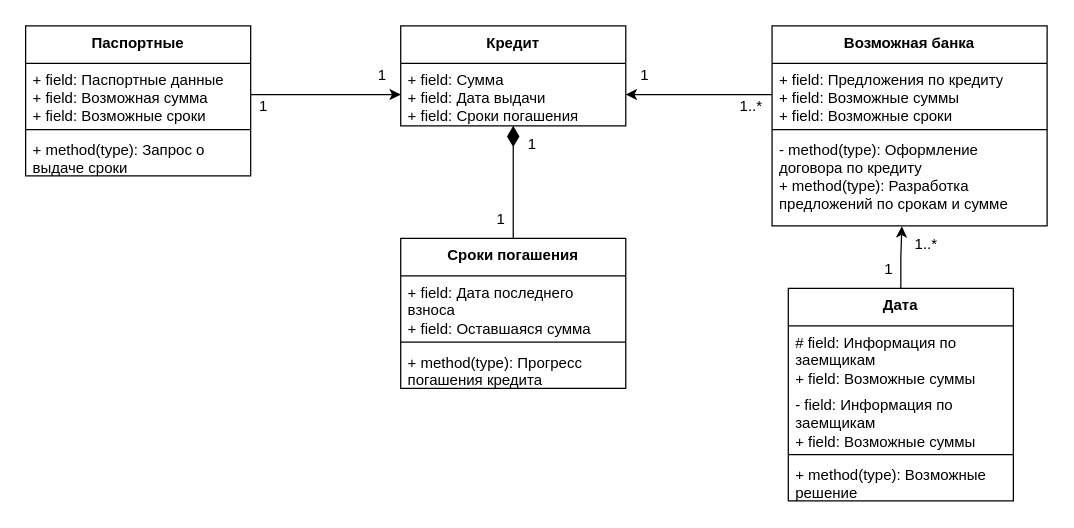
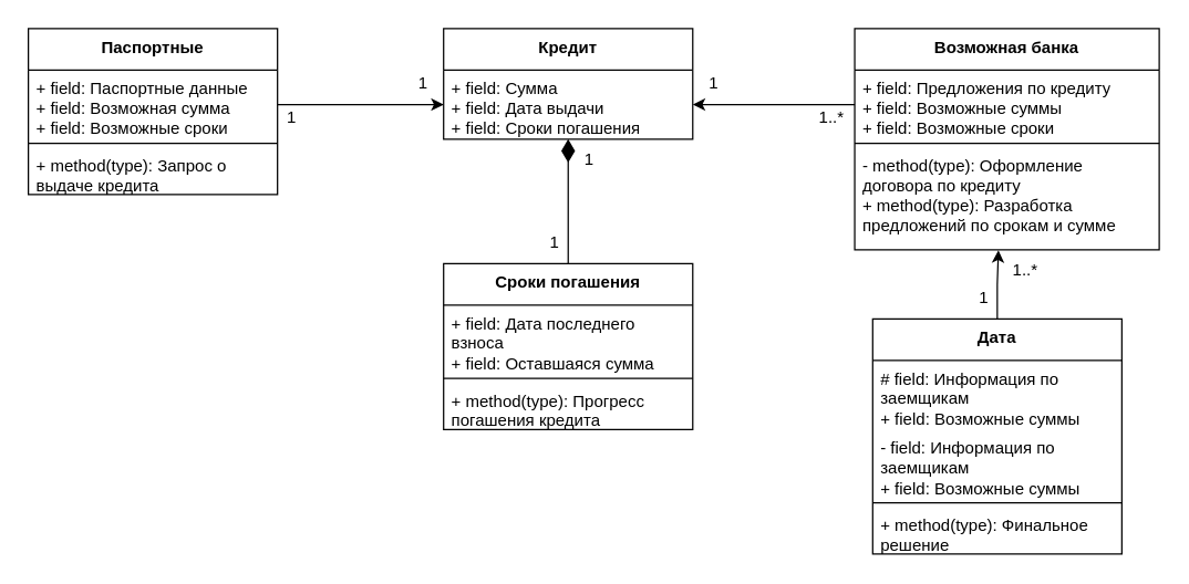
- <mxCell id="5" value="&lt;span style=&quot;font-weight: normal;&quot;&gt;+ method(type): Запрос о выдаче сроки&lt;/span&gt;" style="text;strokeColor=none;fillColor=none;align=left;verticalAlign=top;spacingLeft=4;spacingRight=4;overflow=hidden;rotatable=0;points=[[0,0.5],[1,0.5]];portConstraint=eastwest;whiteSpace=wrap;html=1;fontStyle=1" parent="2" vertex="1"><mxGeometry y="86" width="180" height="34" as="geometry" /></mxCell>
+ <mxCell id="5" value="&lt;span style=&quot;font-weight: normal;&quot;&gt;+ method(type): Запрос о выдаче кредита&lt;/span&gt;" style="text;strokeColor=none;fillColor=none;align=left;verticalAlign=top;spacingLeft=4;spacingRight=4;overflow=hidden;rotatable=0;points=[[0,0.5],[1,0.5]];portConstraint=eastwest;whiteSpace=wrap;html=1;fontStyle=1" parent="2" vertex="1"><mxGeometry y="86" width="180" height="34" as="geometry" /></mxCell>
- <mxCell id="17" value="&lt;span style=&quot;font-weight: normal;&quot;&gt;+ method(type): Возможные решение&lt;/span&gt;" style="text;strokeColor=none;fillColor=none;align=left;verticalAlign=top;spacingLeft=4;spacingRight=4;overflow=hidden;rotatable=0;points=[[0,0.5],[1,0.5]];portConstraint=eastwest;whiteSpace=wrap;html=1;fontStyle=1" parent="13" vertex="1"><mxGeometry y="136" width="180" height="34" as="geometry" /></mxCell>
+ <mxCell id="17" value="&lt;span style=&quot;font-weight: normal;&quot;&gt;+ method(type): Финальное решение&lt;/span&gt;" style="text;strokeColor=none;fillColor=none;align=left;verticalAlign=top;spacingLeft=4;spacingRight=4;overflow=hidden;rotatable=0;points=[[0,0.5],[1,0.5]];portConstraint=eastwest;whiteSpace=wrap;html=1;fontStyle=1" parent="13" vertex="1"><mxGeometry y="136" width="180" height="34" as="geometry" /></mxCell>
